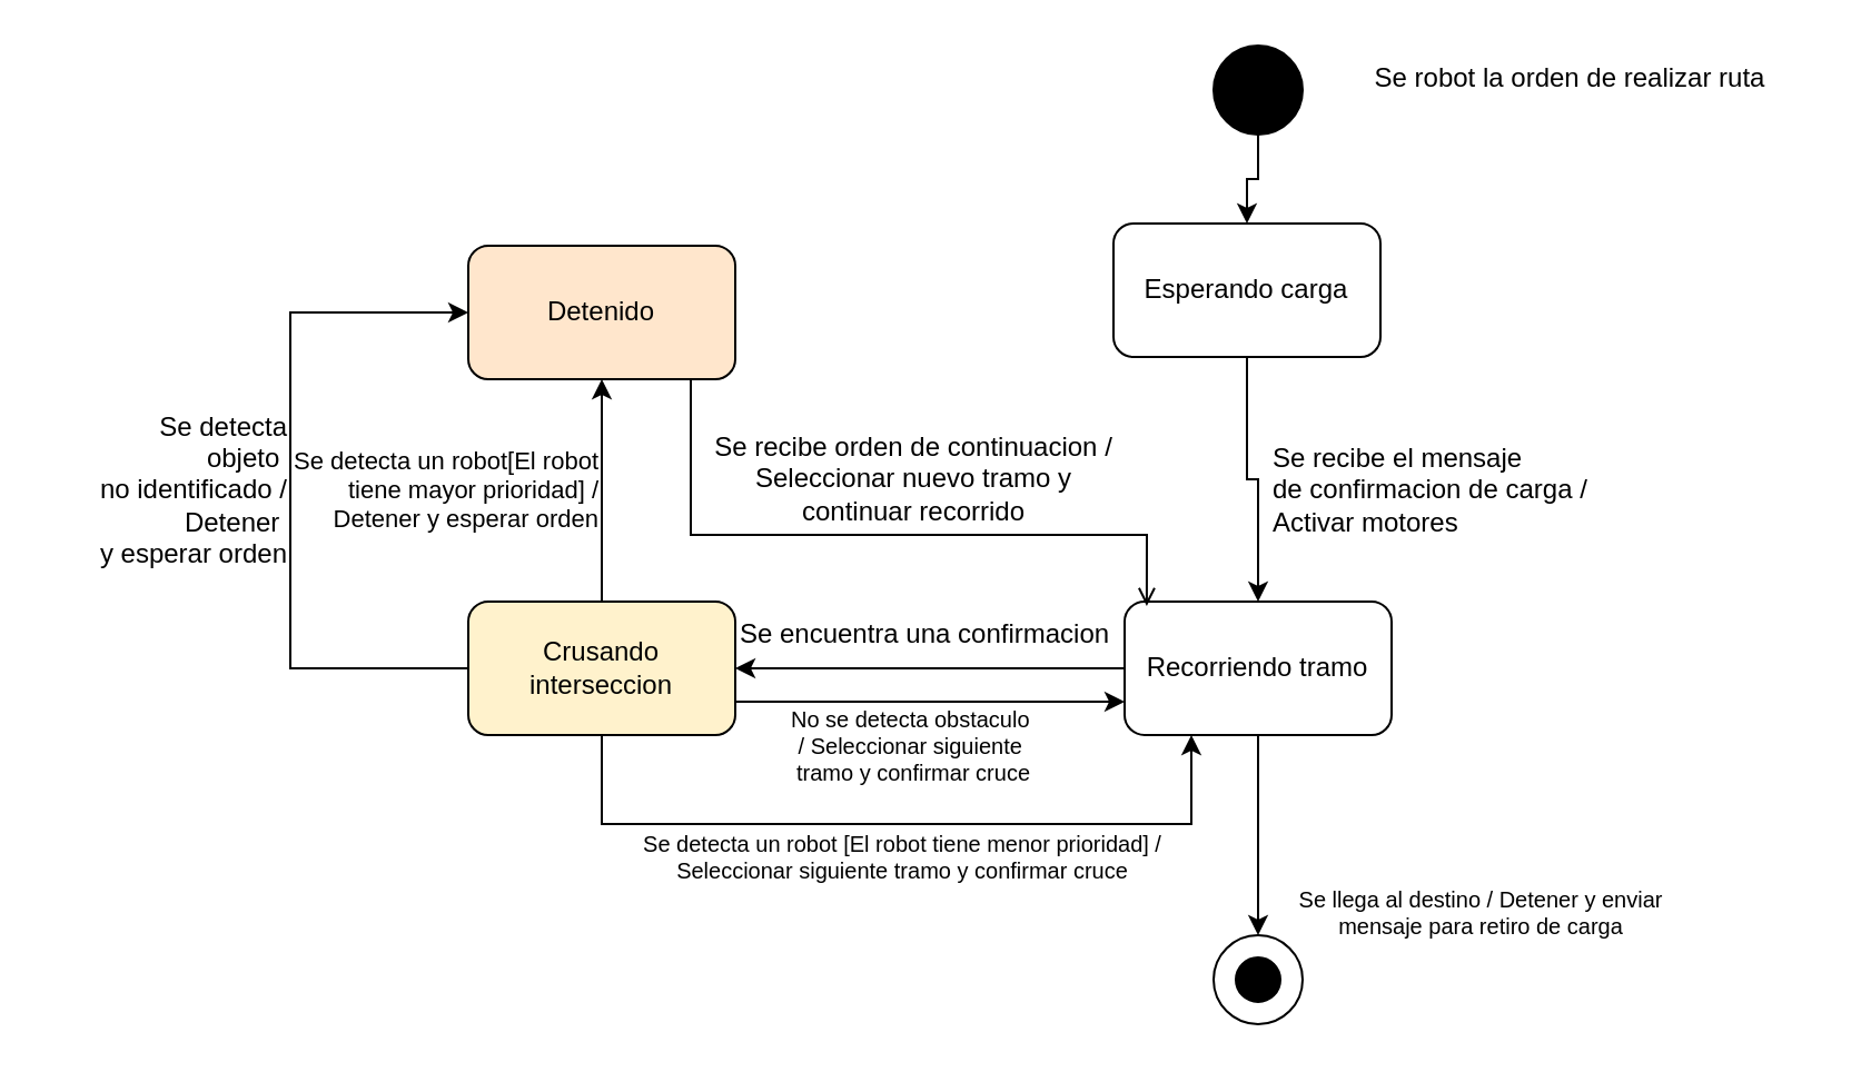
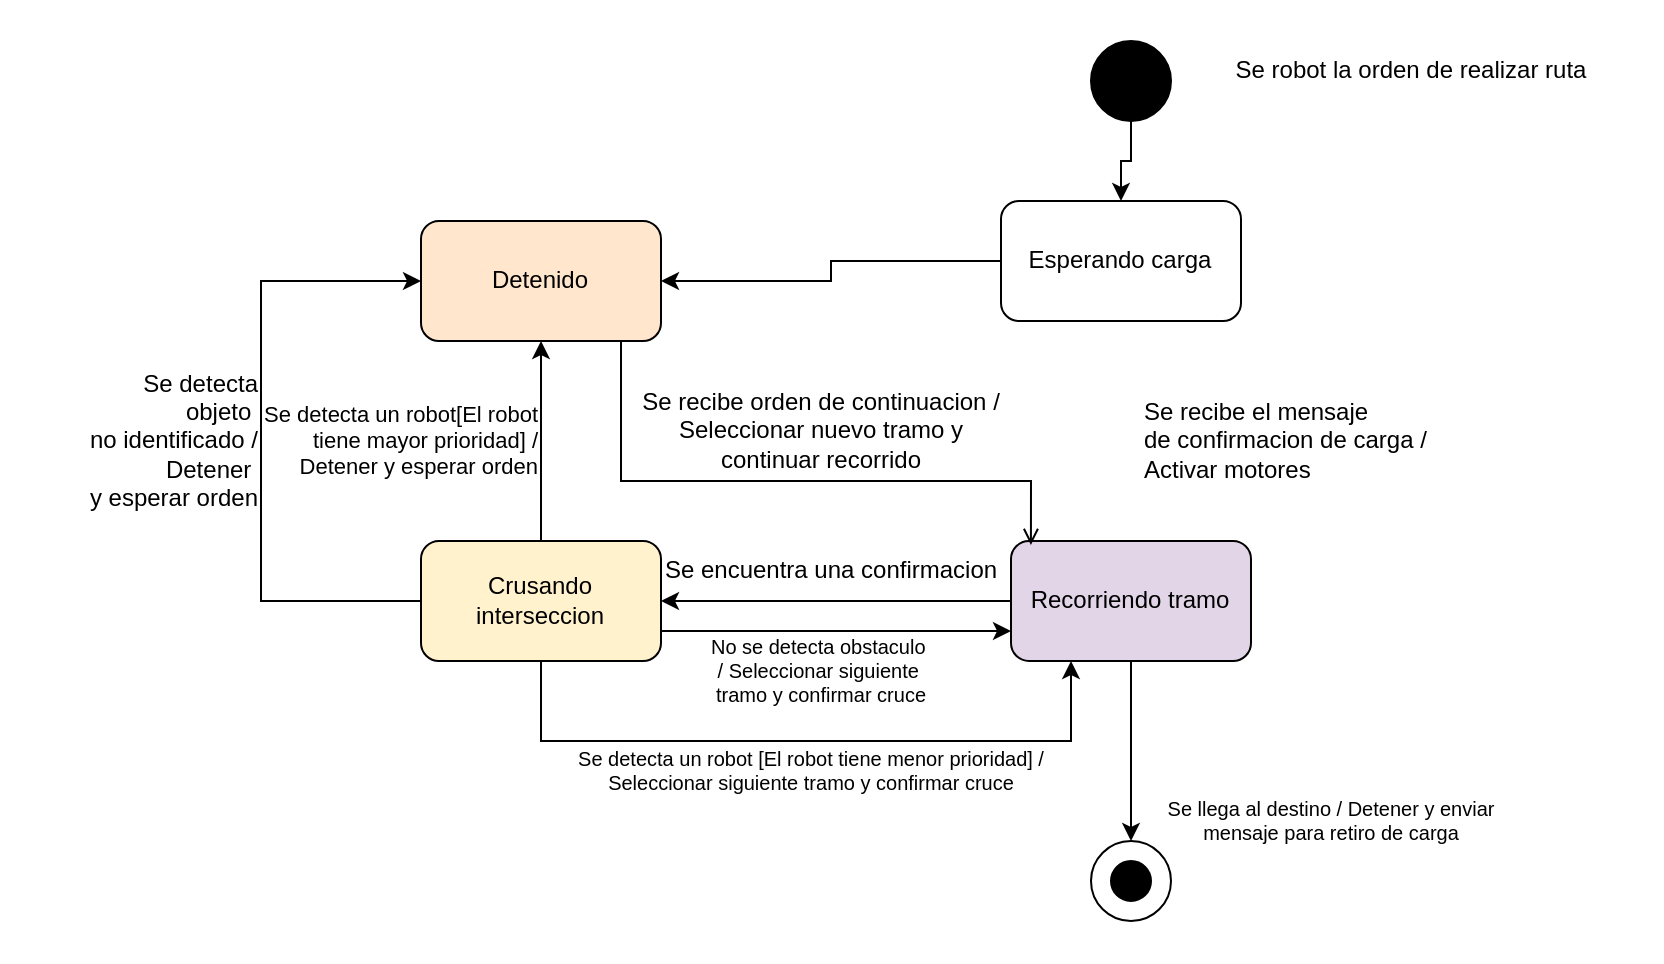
- <mxCell id="4" value="" style="edgeStyle=orthogonalEdgeStyle;rounded=0;orthogonalLoop=1;jettySize=auto;html=1;" edge="1" parent="1" source="5" target="9"><mxGeometry relative="1" as="geometry" /></mxCell>
+ <mxCell id="4" value="" style="edgeStyle=orthogonalEdgeStyle;rounded=0;orthogonalLoop=1;jettySize=auto;html=1;" edge="1" parent="1" source="5" target="18"><mxGeometry relative="1" as="geometry" /></mxCell>
- <mxCell id="9" value="Recorriendo tramo" style="rounded=1;whiteSpace=wrap;html=1;" vertex="1" parent="1"><mxGeometry x="505" y="270" width="120" height="60" as="geometry" /></mxCell>
+ <mxCell id="9" value="Recorriendo tramo" style="rounded=1;whiteSpace=wrap;html=1;fillColor=#e1d5e7;" vertex="1" parent="1"><mxGeometry x="505" y="270" width="120" height="60" as="geometry" /></mxCell>
